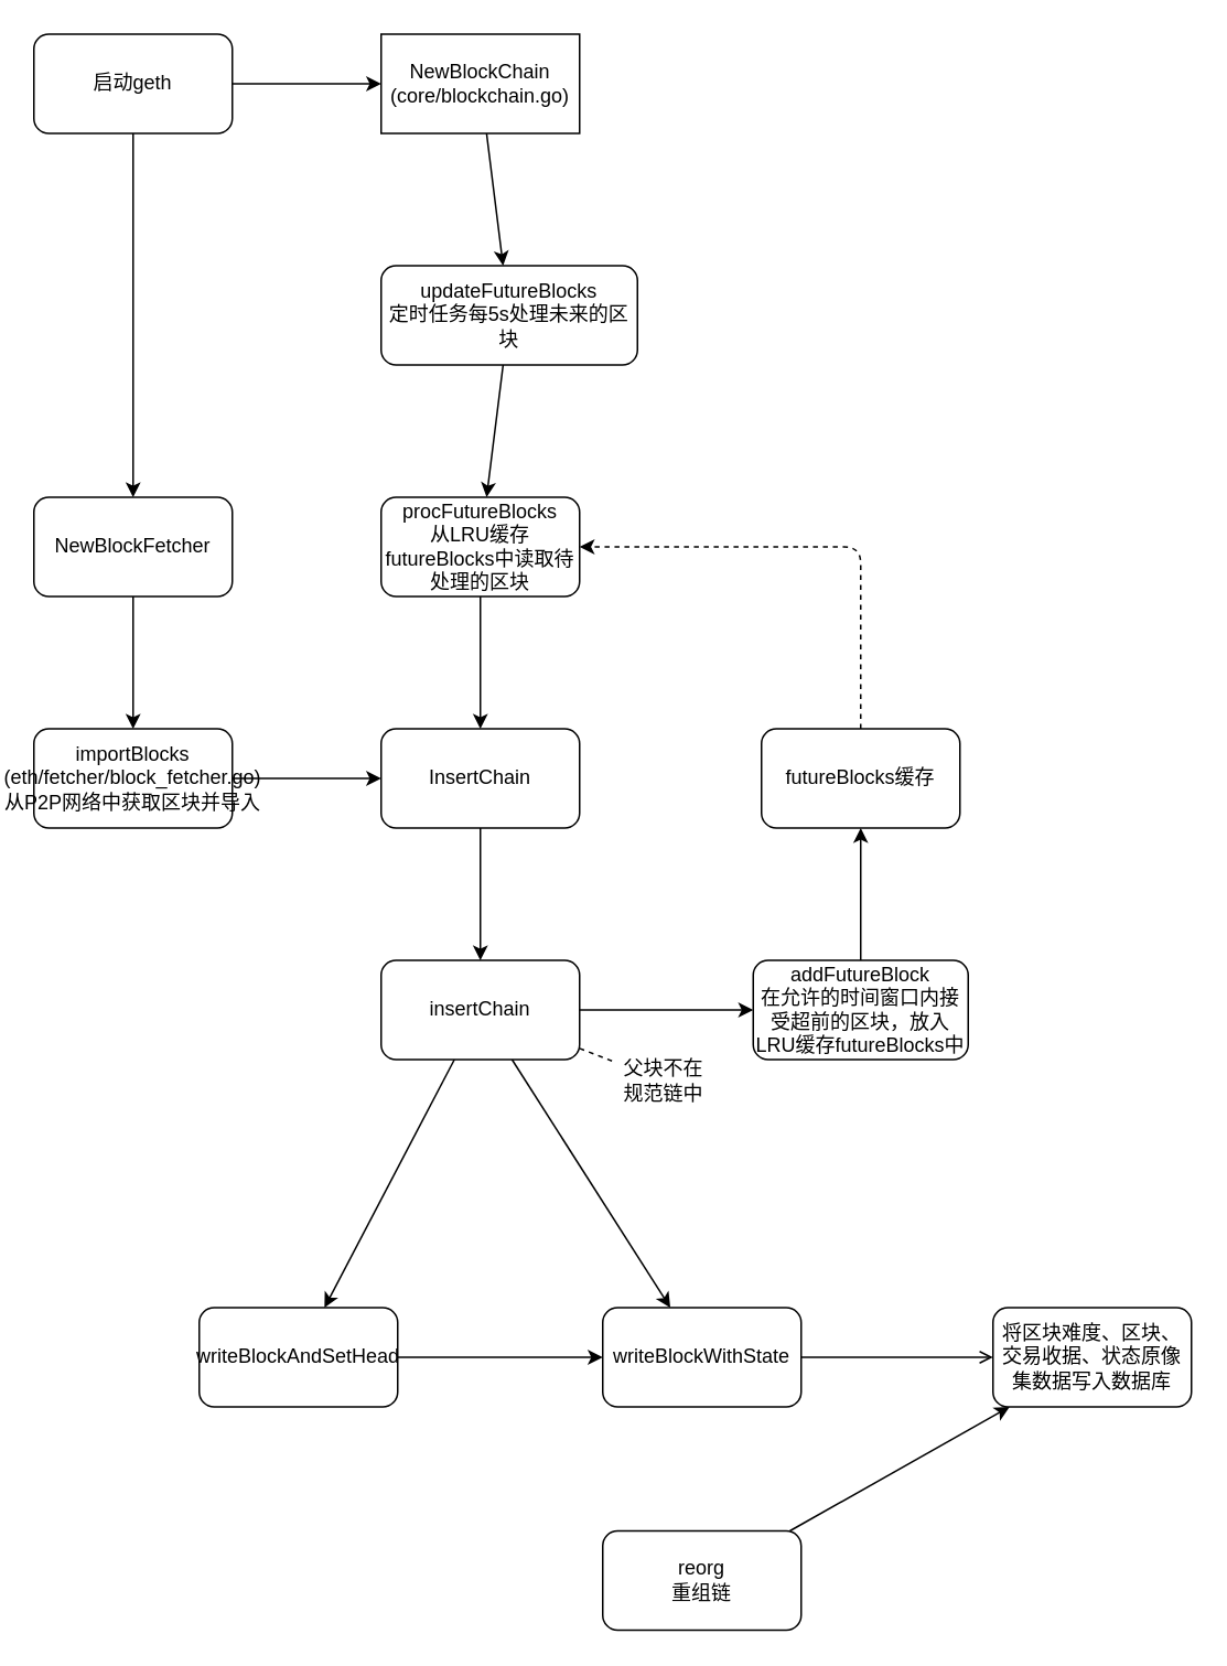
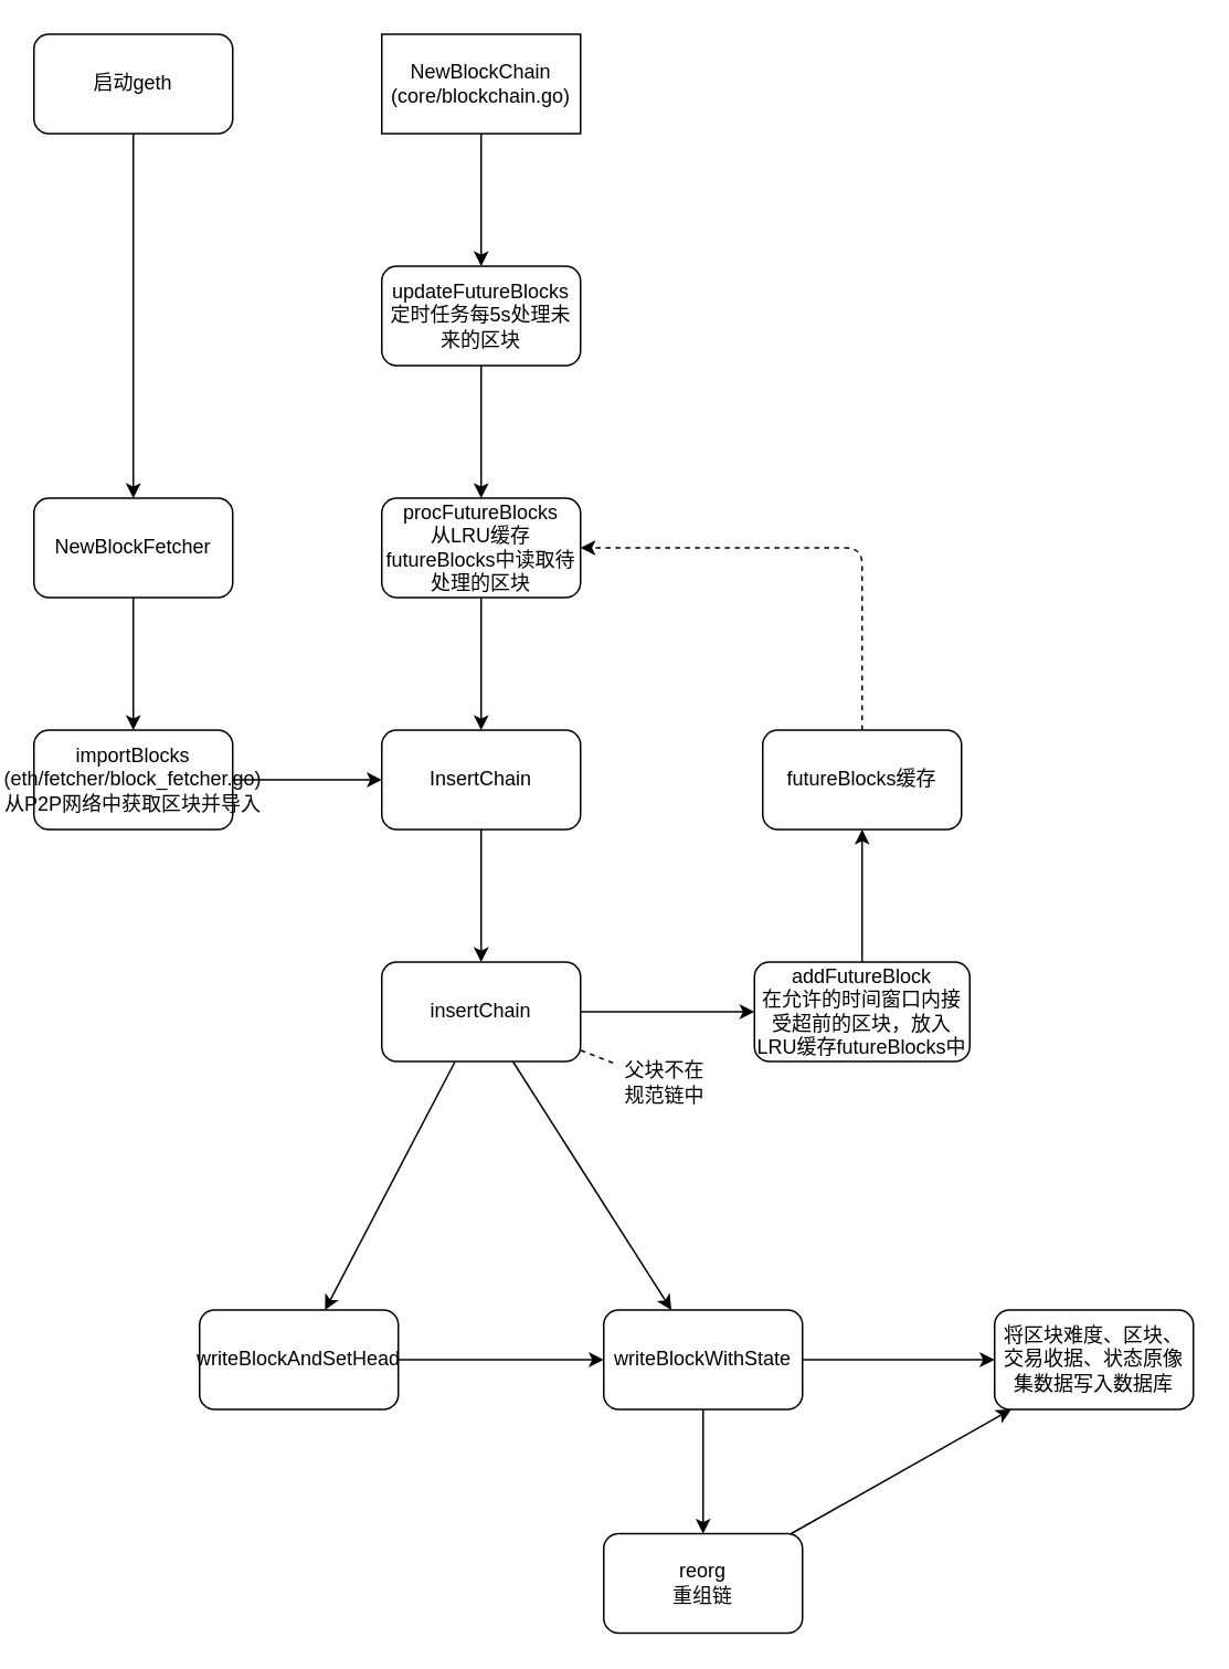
- <mxCell id="33" value="" style="edgeStyle=none;html=1;" edge="1" parent="1" source="34" target="19"><mxGeometry relative="1" as="geometry" /></mxCell>
- <mxCell id="18" value="updateFutureBlocks&lt;br&gt;定时任务每5s处理未来的区块" style="whiteSpace=wrap;html=1;rounded=1;" vertex="1" parent="1"><mxGeometry x="230" y="160" width="155" height="60" as="geometry" /></mxCell>
+ <mxCell id="18" value="updateFutureBlocks&lt;br&gt;定时任务每5s处理未来的区块" style="whiteSpace=wrap;html=1;rounded=1;" vertex="1" parent="1"><mxGeometry x="230" y="160" width="120" height="60" as="geometry" /></mxCell>
- <mxCell id="11" value="" style="edgeStyle=none;html=1;endArrow=open;" edge="1" parent="1" source="12" target="24"><mxGeometry relative="1" as="geometry" /></mxCell>
+ <mxCell id="11" value="" style="edgeStyle=none;html=1;" edge="1" parent="1" source="12" target="24"><mxGeometry relative="1" as="geometry" /></mxCell>
+ <mxCell id="10" value="" style="edgeStyle=none;html=1;" edge="1" parent="1" source="12" target="23"><mxGeometry relative="1" as="geometry" /></mxCell>
